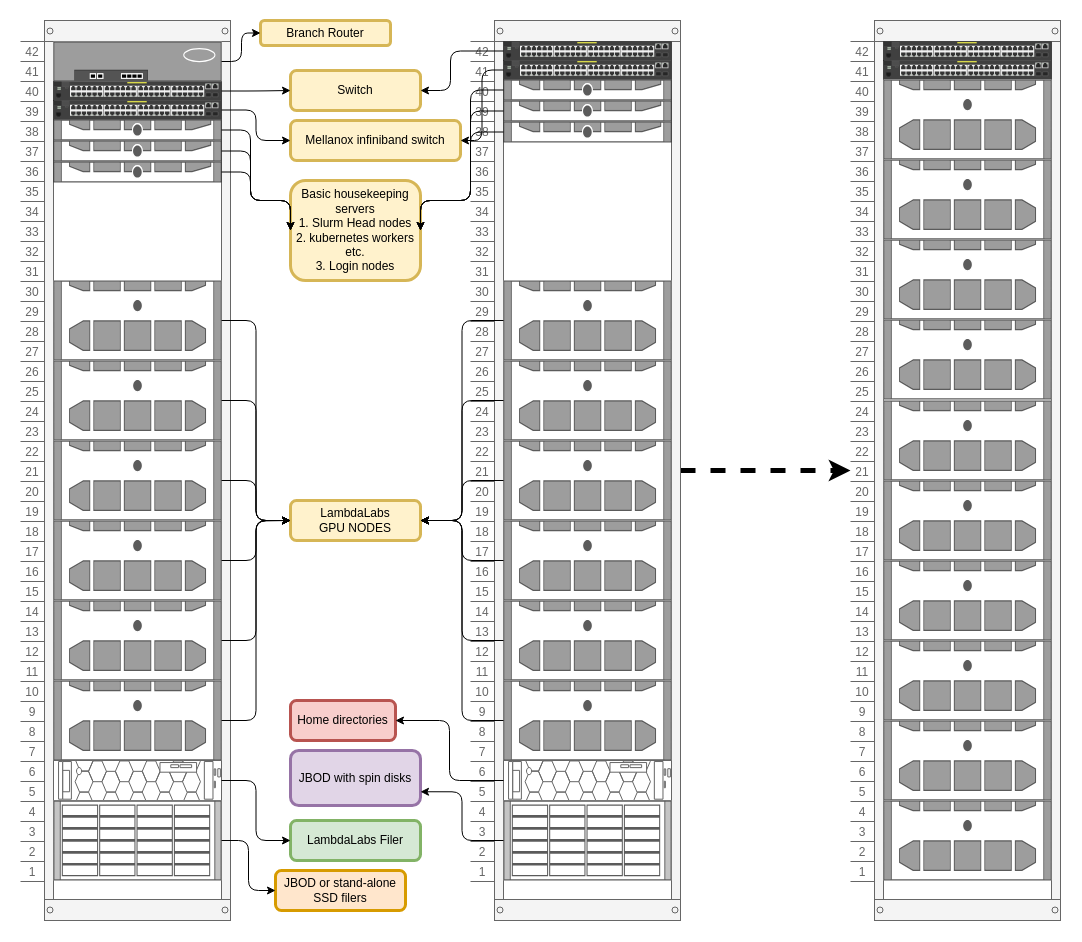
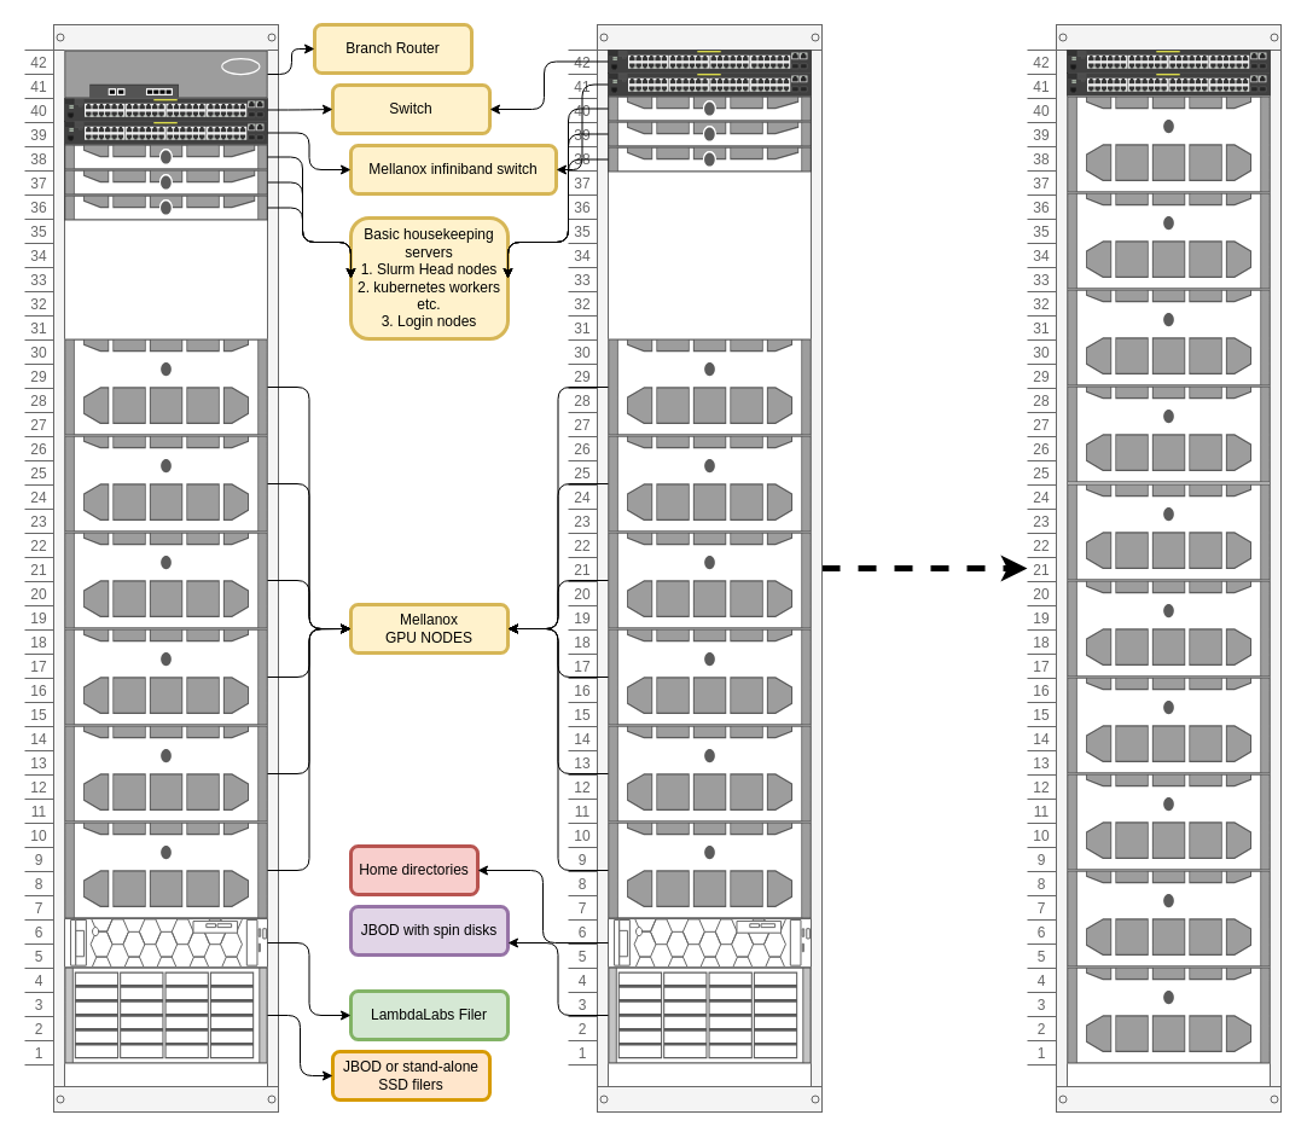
- <mxCell id="53" value="Branch Router" style="text;html=1;strokeColor=#d6b656;align=center;verticalAlign=middle;whiteSpace=wrap;rounded=1;arcSize=15;fillColor=#fff2cc;strokeWidth=3;" parent="1" vertex="1"><mxGeometry x="260" y="20" width="130" height="25" as="geometry" /></mxCell>
+ <mxCell id="53" value="Branch Router" style="text;html=1;strokeColor=#d6b656;align=center;verticalAlign=middle;whiteSpace=wrap;rounded=1;arcSize=15;fillColor=#fff2cc;strokeWidth=3;" parent="1" vertex="1"><mxGeometry x="260" y="20" width="130" height="40" as="geometry" /></mxCell>
- <mxCell id="55" value="Switch" style="text;html=1;strokeColor=#d6b656;align=center;verticalAlign=middle;whiteSpace=wrap;rounded=1;arcSize=15;fillColor=#fff2cc;strokeWidth=3;" parent="1" vertex="1"><mxGeometry x="290" y="70" width="130" height="40" as="geometry" /></mxCell>
+ <mxCell id="55" value="Switch" style="text;html=1;strokeColor=#d6b656;align=center;verticalAlign=middle;whiteSpace=wrap;rounded=1;arcSize=15;fillColor=#fff2cc;strokeWidth=3;" parent="1" vertex="1"><mxGeometry x="275" y="70" width="130" height="40" as="geometry" /></mxCell>
- <mxCell id="32" value="LambdaLabs&lt;br&gt;GPU NODES" style="text;html=1;strokeColor=#d6b656;align=center;verticalAlign=middle;whiteSpace=wrap;rounded=1;arcSize=15;fillColor=#fff2cc;strokeWidth=3;" parent="1" vertex="1"><mxGeometry x="290" y="500" width="130" height="40" as="geometry" /></mxCell>
+ <mxCell id="32" value="Mellanox&lt;br&gt;GPU NODES" style="text;html=1;strokeColor=#d6b656;align=center;verticalAlign=middle;whiteSpace=wrap;rounded=1;arcSize=15;fillColor=#fff2cc;strokeWidth=3;" parent="1" vertex="1"><mxGeometry x="290" y="500" width="130" height="40" as="geometry" /></mxCell>
- <mxCell id="51" value="JBOD with spin disks" style="text;html=1;strokeColor=#9673a6;align=center;verticalAlign=middle;whiteSpace=wrap;rounded=1;arcSize=15;fillColor=#e1d5e7;strokeWidth=3;" parent="1" vertex="1"><mxGeometry x="290" y="750" width="130" height="55" as="geometry" /></mxCell>
+ <mxCell id="51" value="JBOD with spin disks" style="text;html=1;strokeColor=#9673a6;align=center;verticalAlign=middle;whiteSpace=wrap;rounded=1;arcSize=15;fillColor=#e1d5e7;strokeWidth=3;" parent="1" vertex="1"><mxGeometry x="290" y="750" width="130" height="40" as="geometry" /></mxCell>
